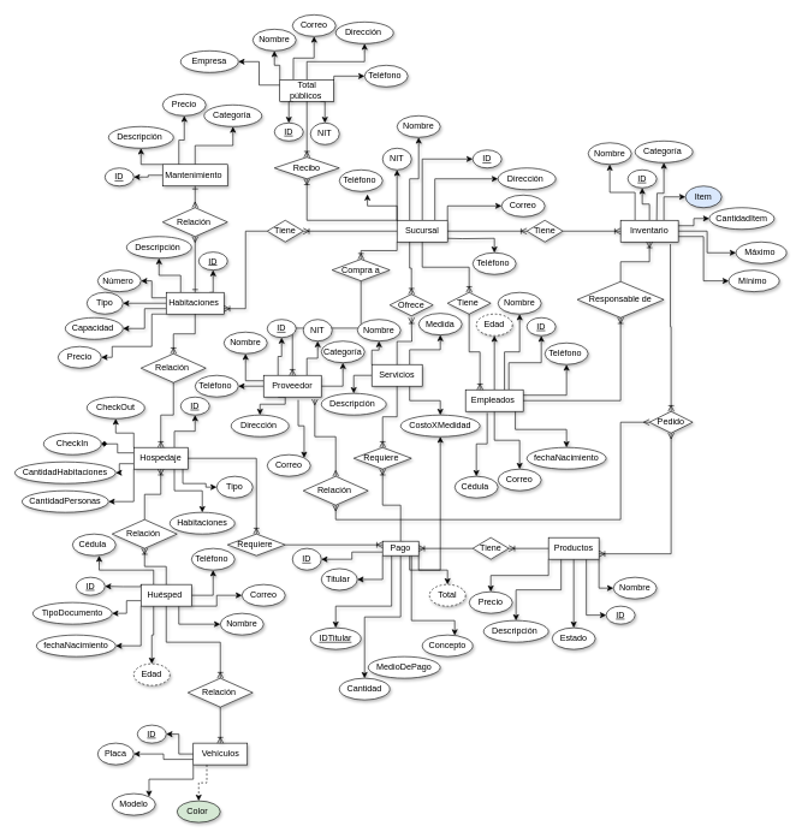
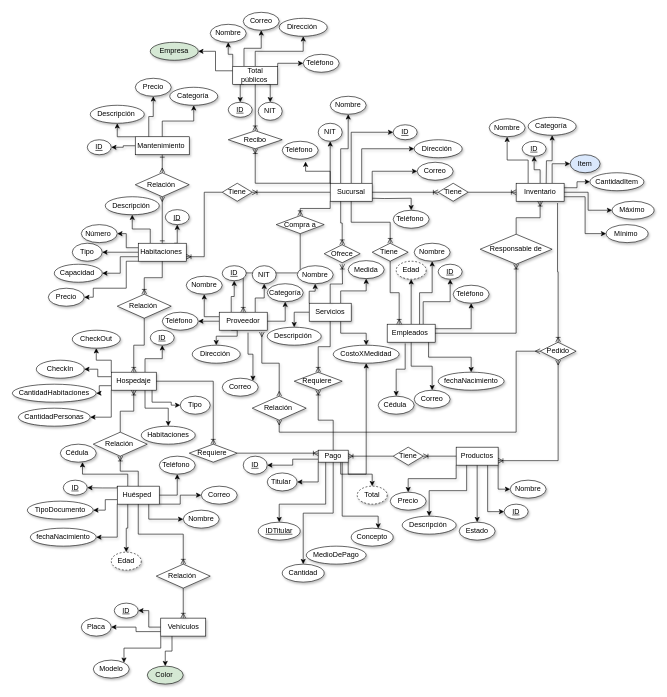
- <mxCell id="216" value="Empresa" style="ellipse;whiteSpace=wrap;html=1;align=center;shadow=1;" parent="1" vertex="1"><mxGeometry x="250" y="70" width="80" height="30" as="geometry" /></mxCell>
+ <mxCell id="216" value="Empresa" style="ellipse;whiteSpace=wrap;html=1;align=center;shadow=1;fillColor=#d5e8d4;" parent="1" vertex="1"><mxGeometry x="250" y="70" width="80" height="30" as="geometry" /></mxCell>
- <mxCell id="26" style="edgeStyle=orthogonalEdgeStyle;rounded=0;orthogonalLoop=1;jettySize=auto;html=1;exitX=0;exitY=0.25;exitDx=0;exitDy=0;entryX=1;entryY=0.5;entryDx=0;entryDy=0;endArrow=diamond;" parent="1" source="31" target="208" edge="1"><mxGeometry relative="1" as="geometry" /></mxCell>
+ <mxCell id="26" style="edgeStyle=orthogonalEdgeStyle;rounded=0;orthogonalLoop=1;jettySize=auto;html=1;exitX=0;exitY=0.25;exitDx=0;exitDy=0;entryX=1;entryY=0.5;entryDx=0;entryDy=0;" parent="1" source="31" target="208" edge="1"><mxGeometry relative="1" as="geometry" /></mxCell>
- <mxCell id="62" style="edgeStyle=orthogonalEdgeStyle;rounded=0;orthogonalLoop=1;jettySize=auto;html=1;exitX=0.25;exitY=1;exitDx=0;exitDy=0;entryX=0.5;entryY=0;entryDx=0;entryDy=0;dashed=1;" parent="1" source="63" target="215" edge="1"><mxGeometry relative="1" as="geometry"><mxPoint x="286" y="1090" as="targetPoint" /></mxGeometry></mxCell>
+ <mxCell id="62" style="edgeStyle=orthogonalEdgeStyle;rounded=0;orthogonalLoop=1;jettySize=auto;html=1;exitX=0.25;exitY=1;exitDx=0;exitDy=0;entryX=0.5;entryY=0;entryDx=0;entryDy=0;" parent="1" source="63" target="215" edge="1"><mxGeometry relative="1" as="geometry"><mxPoint x="286" y="1090" as="targetPoint" /></mxGeometry></mxCell>
